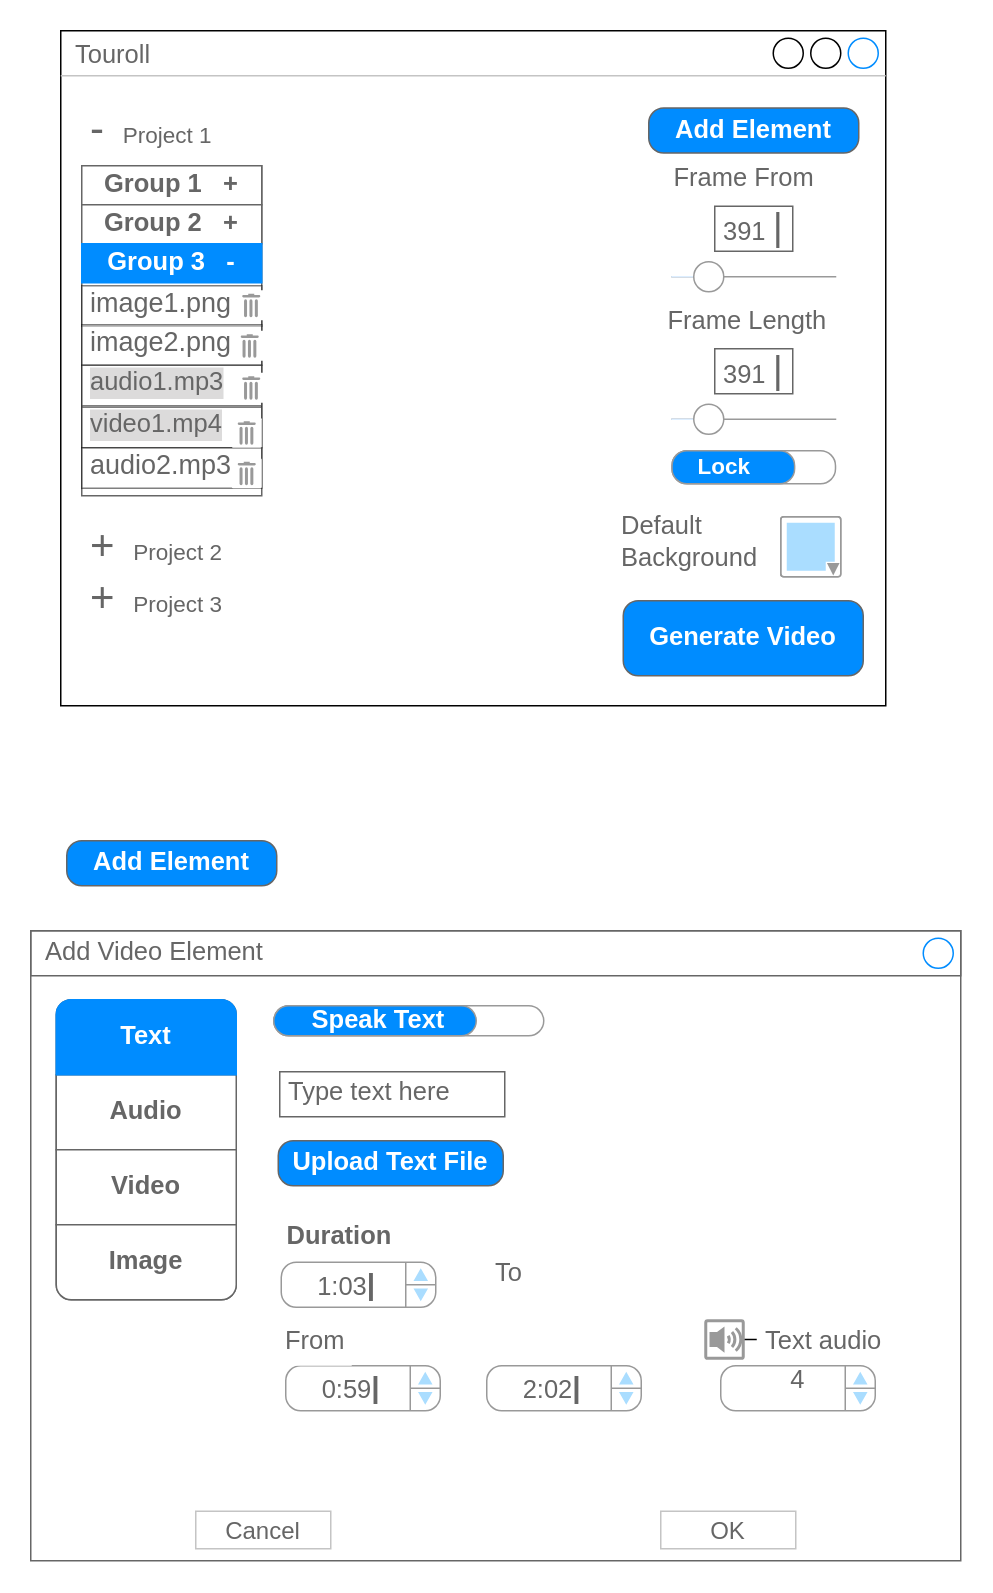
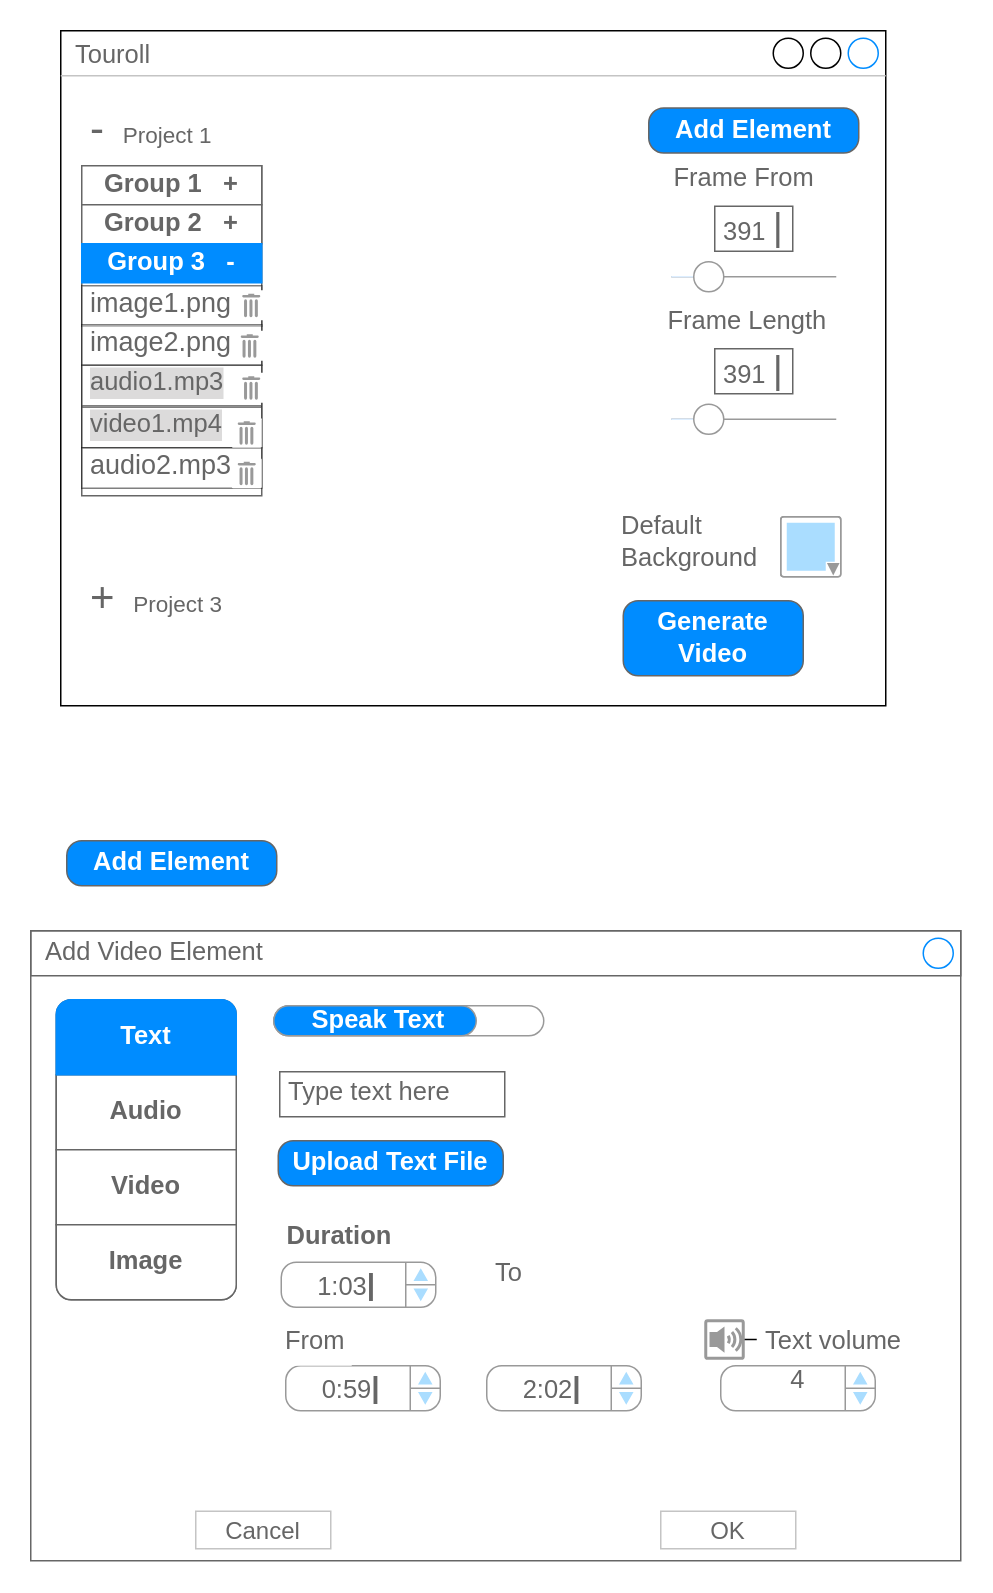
- <mxCell id="26" value="&lt;font style=&quot;font-size: 15px;&quot;&gt;Lock&lt;/font&gt;" style="strokeWidth=1;shadow=0;dashed=0;align=center;html=1;shape=mxgraph.mockup.buttons.onOffButton;gradientColor=none;strokeColor=#999999;buttonState=on;fillColor2=#008cff;fontColor=#ffffff;fontSize=17;mainText=;spacingRight=40;fontStyle=1;whiteSpace=wrap;" vertex="1" parent="19"><mxGeometry x="9" y="195" width="109" height="22" as="geometry" /></mxCell>
- <mxCell id="16" value="&lt;font style=&quot;font-size: 28px;&quot;&gt;+&lt;/font&gt;&lt;font style=&quot;font-size: 15px;&quot;&gt;&amp;nbsp; &amp;nbsp;Project 2&lt;/font&gt;" style="strokeWidth=1;shadow=0;dashed=0;align=center;html=1;shape=mxgraph.mockup.text.textBox;fontColor=#666666;align=left;fontSize=17;spacingLeft=4;spacingTop=-3;whiteSpace=wrap;strokeColor=none;mainText=" vertex="1" parent="1"><mxGeometry x="54" y="350.5" width="120" height="27" as="geometry" /></mxCell>
- <mxCell id="3" value="Generate Video" style="strokeWidth=1;shadow=0;dashed=0;align=center;html=1;shape=mxgraph.mockup.buttons.button;strokeColor=#666666;fontColor=#ffffff;mainText=;buttonStyle=round;fontSize=17;fontStyle=1;fillColor=#008cff;whiteSpace=wrap;" vertex="1" parent="1"><mxGeometry x="415" y="400" width="160" height="50" as="geometry" /></mxCell>
+ <mxCell id="3" value="Generate Video" style="strokeWidth=1;shadow=0;dashed=0;align=center;html=1;shape=mxgraph.mockup.buttons.button;strokeColor=#666666;fontColor=#ffffff;mainText=;buttonStyle=round;fontSize=17;fontStyle=1;fillColor=#008cff;whiteSpace=wrap;" vertex="1" parent="1"><mxGeometry x="415" y="400" width="120" height="50" as="geometry" /></mxCell>
- <mxCell id="45" value="Text audio" style="strokeWidth=1;shadow=0;dashed=0;align=center;html=1;shape=mxgraph.mockup.text.textBox;fontColor=#666666;align=left;fontSize=17;spacingLeft=4;spacingTop=-3;whiteSpace=wrap;strokeColor=none;mainText=" vertex="1" parent="30"><mxGeometry x="484" y="255.5" width="97" height="39" as="geometry" /></mxCell>
+ <mxCell id="45" value="Text volume" style="strokeWidth=1;shadow=0;dashed=0;align=center;html=1;shape=mxgraph.mockup.text.textBox;fontColor=#666666;align=left;fontSize=17;spacingLeft=4;spacingTop=-3;whiteSpace=wrap;strokeColor=none;mainText=" vertex="1" parent="30"><mxGeometry x="484" y="255.5" width="97" height="39" as="geometry" /></mxCell>
